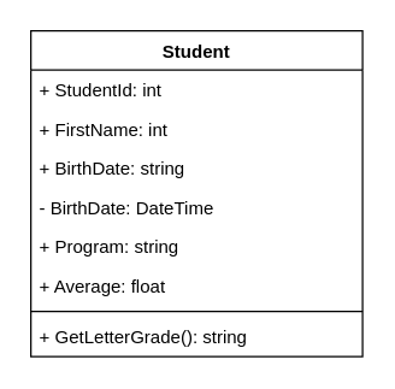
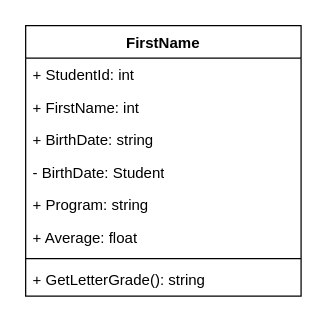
- <mxCell id="2" value="Student" style="swimlane;fontStyle=1;align=center;verticalAlign=top;childLayout=stackLayout;horizontal=1;startSize=26;horizontalStack=0;resizeParent=1;resizeParentMax=0;resizeLast=0;collapsible=1;marginBottom=0;whiteSpace=wrap;html=1;" vertex="1" parent="1"><mxGeometry x="20" y="20" width="220" height="216" as="geometry" /></mxCell>
+ <mxCell id="2" value="FirstName" style="swimlane;fontStyle=1;align=center;verticalAlign=top;childLayout=stackLayout;horizontal=1;startSize=26;horizontalStack=0;resizeParent=1;resizeParentMax=0;resizeLast=0;collapsible=1;marginBottom=0;whiteSpace=wrap;html=1;" vertex="1" parent="1"><mxGeometry x="20" y="20" width="220" height="216" as="geometry" /></mxCell>
- <mxCell id="6" value="- BirthDate: DateTime" style="text;strokeColor=none;fillColor=none;align=left;verticalAlign=top;spacingLeft=4;spacingRight=4;overflow=hidden;rotatable=0;points=[[0,0.5],[1,0.5]];portConstraint=eastwest;whiteSpace=wrap;html=1;" vertex="1" parent="2"><mxGeometry y="104" width="220" height="26" as="geometry" /></mxCell>
+ <mxCell id="6" value="- BirthDate: Student" style="text;strokeColor=none;fillColor=none;align=left;verticalAlign=top;spacingLeft=4;spacingRight=4;overflow=hidden;rotatable=0;points=[[0,0.5],[1,0.5]];portConstraint=eastwest;whiteSpace=wrap;html=1;" vertex="1" parent="2"><mxGeometry y="104" width="220" height="26" as="geometry" /></mxCell>
